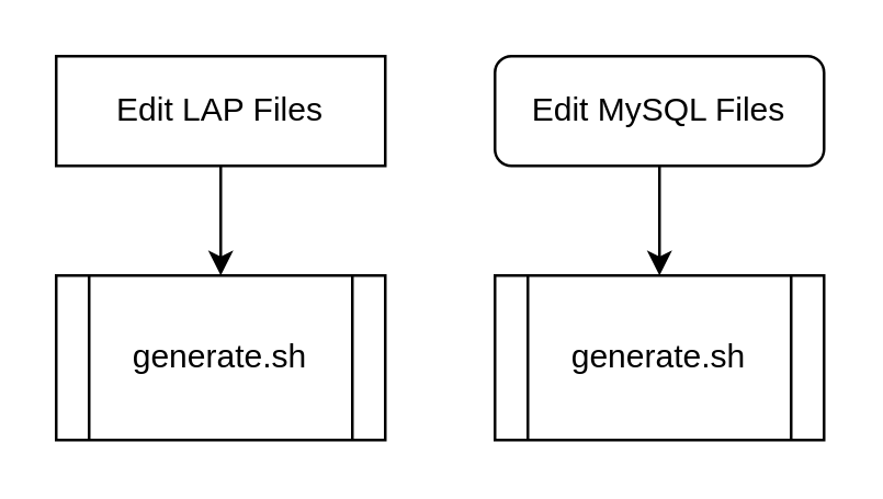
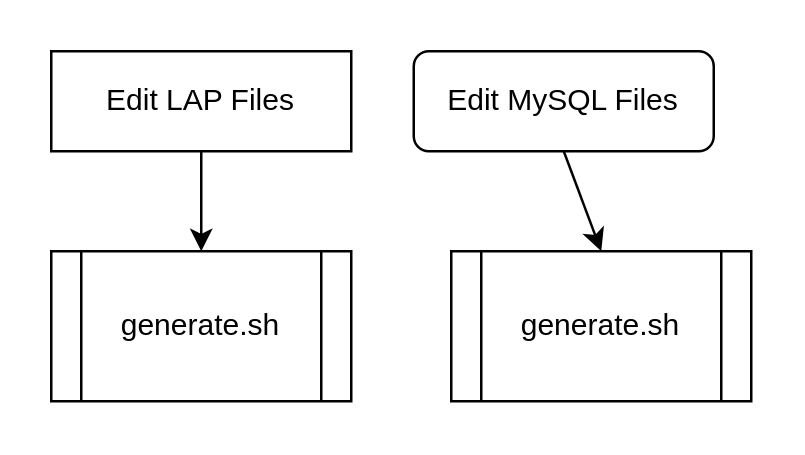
- <mxCell id="6" value="Edit MySQL Files" style="rounded=1;whiteSpace=wrap;html=1;fontSize=12;glass=0;strokeWidth=1;shadow=0;" parent="1" vertex="1"><mxGeometry x="180" y="20" width="120" height="40" as="geometry" /></mxCell>
+ <mxCell id="6" value="Edit MySQL Files" style="rounded=1;whiteSpace=wrap;html=1;fontSize=12;glass=0;strokeWidth=1;shadow=0;" parent="1" vertex="1"><mxGeometry x="165" y="20" width="120" height="40" as="geometry" /></mxCell>
